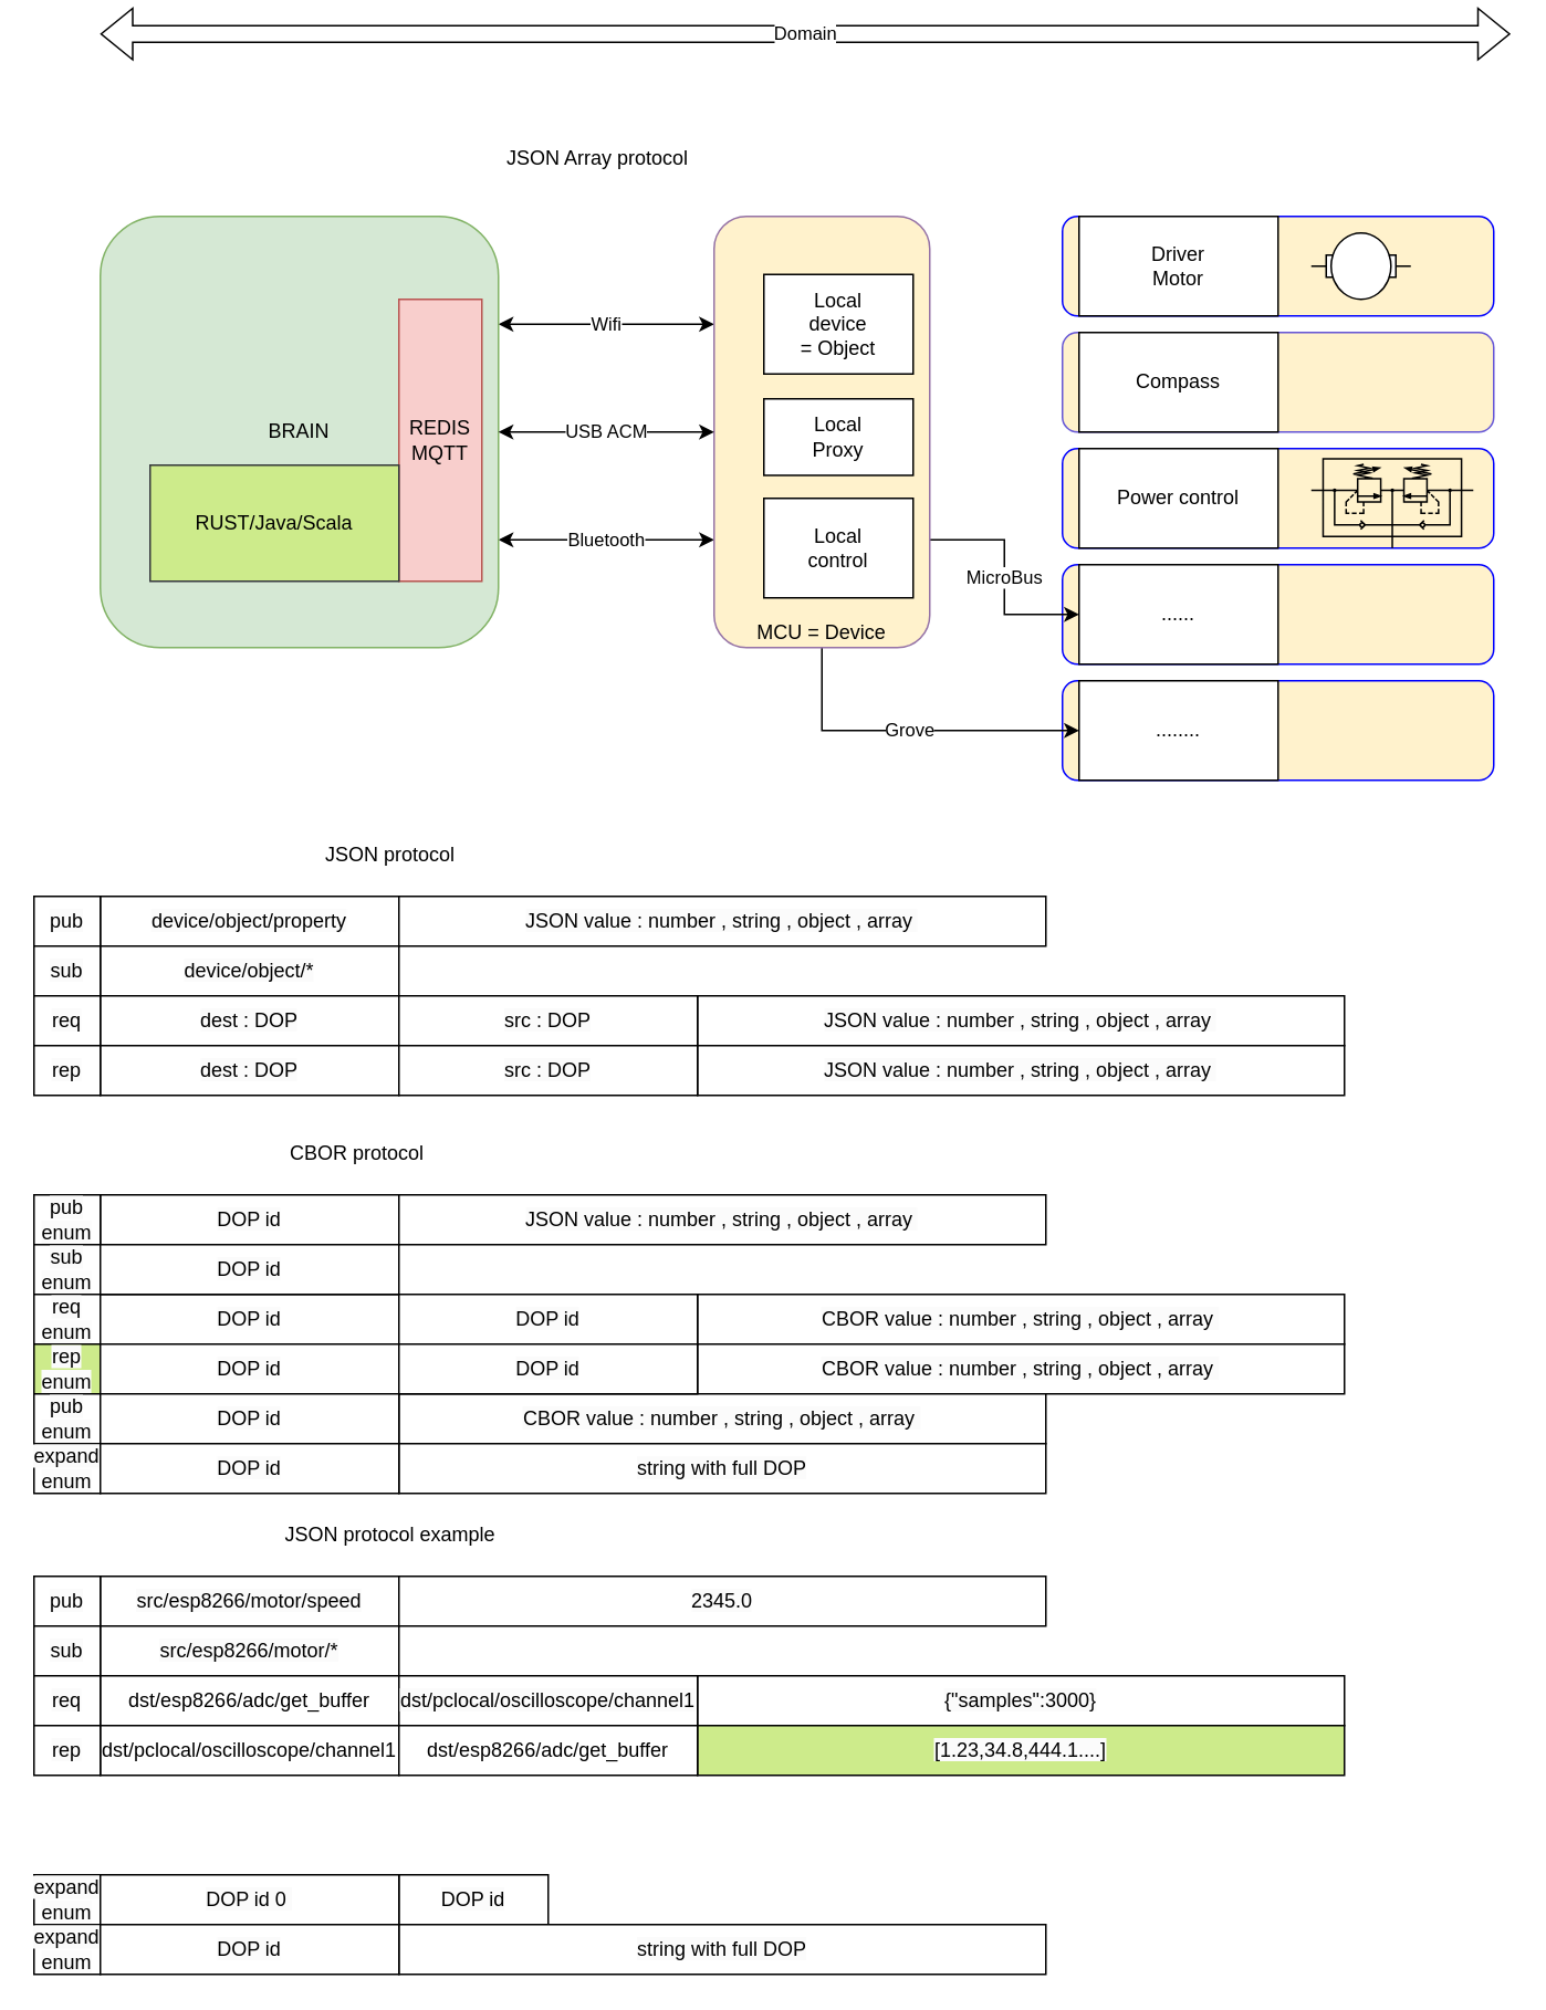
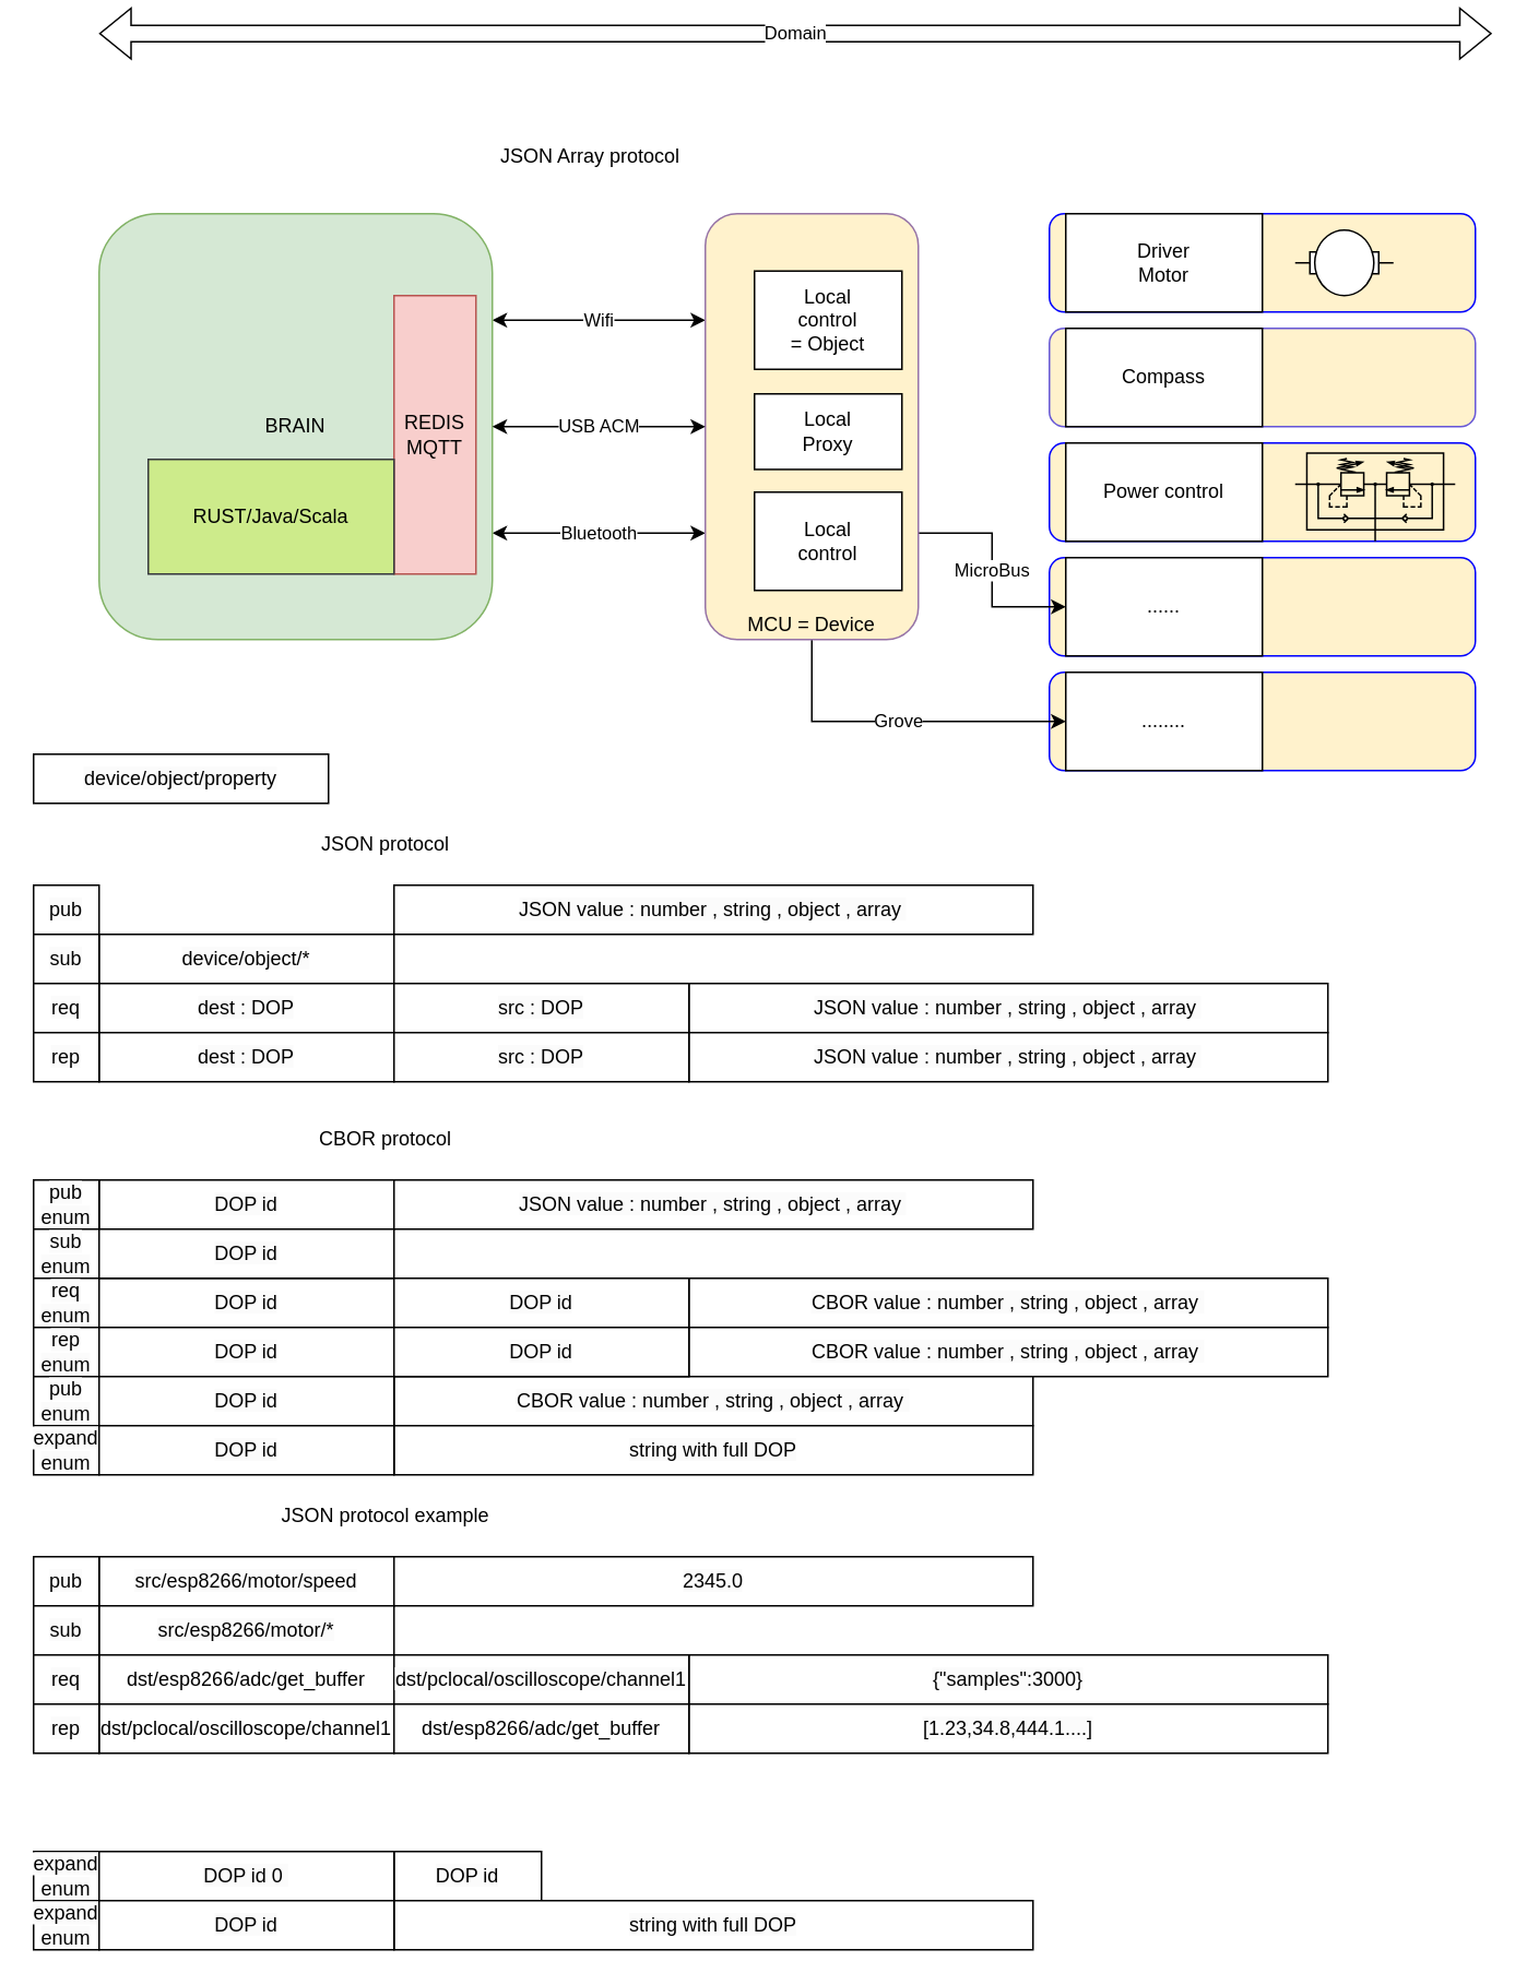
- <mxCell id="26" value="Local&lt;br&gt;device&lt;br&gt;= Object" style="rounded=0;whiteSpace=wrap;html=1;" parent="1" vertex="1"><mxGeometry x="460" y="165" width="90" height="60" as="geometry" /></mxCell>
+ <mxCell id="26" value="Local&lt;br&gt;control&lt;br&gt;= Object" style="rounded=0;whiteSpace=wrap;html=1;" parent="1" vertex="1"><mxGeometry x="460" y="165" width="90" height="60" as="geometry" /></mxCell>
- <mxCell id="31" value="&lt;meta charset=&quot;utf-8&quot;&gt;&lt;span style=&quot;color: rgb(0, 0, 0); font-family: Helvetica; font-size: 12px; font-style: normal; font-variant-ligatures: normal; font-variant-caps: normal; font-weight: 400; letter-spacing: normal; orphans: 2; text-align: center; text-indent: 0px; text-transform: none; widows: 2; word-spacing: 0px; -webkit-text-stroke-width: 0px; background-color: rgb(251, 251, 251); text-decoration-thickness: initial; text-decoration-style: initial; text-decoration-color: initial; float: none; display: inline !important;&quot;&gt;device/object/property&lt;/span&gt;" style="rounded=0;whiteSpace=wrap;html=1;" parent="1" vertex="1"><mxGeometry x="60" y="540" width="180" height="30" as="geometry" /></mxCell>
+ <mxCell id="31" value="&lt;meta charset=&quot;utf-8&quot;&gt;&lt;span style=&quot;color: rgb(0, 0, 0); font-family: Helvetica; font-size: 12px; font-style: normal; font-variant-ligatures: normal; font-variant-caps: normal; font-weight: 400; letter-spacing: normal; orphans: 2; text-align: center; text-indent: 0px; text-transform: none; widows: 2; word-spacing: 0px; -webkit-text-stroke-width: 0px; background-color: rgb(251, 251, 251); text-decoration-thickness: initial; text-decoration-style: initial; text-decoration-color: initial; float: none; display: inline !important;&quot;&gt;device/object/property&lt;/span&gt;" style="rounded=0;whiteSpace=wrap;html=1;" parent="1" vertex="1"><mxGeometry x="20" y="460" width="180" height="30" as="geometry" /></mxCell>
- <mxCell id="44" value="CBOR protocol" style="text;html=1;strokeColor=none;fillColor=none;align=center;verticalAlign=middle;whiteSpace=wrap;rounded=0;" parent="1" vertex="1"><mxGeometry x="90" y="680" width="250" height="30" as="geometry" /></mxCell>
+ <mxCell id="44" value="CBOR protocol" style="text;html=1;strokeColor=none;fillColor=none;align=center;verticalAlign=middle;whiteSpace=wrap;rounded=0;" parent="1" vertex="1"><mxGeometry x="110" y="680" width="250" height="30" as="geometry" /></mxCell>
- <mxCell id="51" value="&lt;span style=&quot;color: rgb(0, 0, 0); font-family: Helvetica; font-size: 12px; font-style: normal; font-variant-ligatures: normal; font-variant-caps: normal; font-weight: 400; letter-spacing: normal; orphans: 2; text-align: center; text-indent: 0px; text-transform: none; widows: 2; word-spacing: 0px; -webkit-text-stroke-width: 0px; background-color: rgb(251, 251, 251); text-decoration-thickness: initial; text-decoration-style: initial; text-decoration-color: initial; float: none; display: inline !important;&quot;&gt;rep&lt;br&gt;enum&lt;br&gt;&lt;/span&gt;" style="rounded=0;whiteSpace=wrap;html=1;fillColor=#cdeb8b;" parent="1" vertex="1"><mxGeometry x="20" y="810" width="40" height="30" as="geometry" /></mxCell>
+ <mxCell id="51" value="&lt;span style=&quot;color: rgb(0, 0, 0); font-family: Helvetica; font-size: 12px; font-style: normal; font-variant-ligatures: normal; font-variant-caps: normal; font-weight: 400; letter-spacing: normal; orphans: 2; text-align: center; text-indent: 0px; text-transform: none; widows: 2; word-spacing: 0px; -webkit-text-stroke-width: 0px; background-color: rgb(251, 251, 251); text-decoration-thickness: initial; text-decoration-style: initial; text-decoration-color: initial; float: none; display: inline !important;&quot;&gt;rep&lt;br&gt;enum&lt;br&gt;&lt;/span&gt;" style="rounded=0;whiteSpace=wrap;html=1;" parent="1" vertex="1"><mxGeometry x="20" y="810" width="40" height="30" as="geometry" /></mxCell>
- <mxCell id="76" value="&lt;span style=&quot;color: rgb(0, 0, 0); font-family: Helvetica; font-size: 12px; font-style: normal; font-variant-ligatures: normal; font-variant-caps: normal; font-weight: 400; letter-spacing: normal; orphans: 2; text-align: center; text-indent: 0px; text-transform: none; widows: 2; word-spacing: 0px; -webkit-text-stroke-width: 0px; background-color: rgb(251, 251, 251); text-decoration-thickness: initial; text-decoration-style: initial; text-decoration-color: initial; float: none; display: inline !important;&quot;&gt;[1.23,34.8,444.1....]&lt;/span&gt;" style="rounded=0;whiteSpace=wrap;html=1;fillColor=#cdeb8b;" parent="1" vertex="1"><mxGeometry x="420" y="1040" width="390" height="30" as="geometry" /></mxCell>
+ <mxCell id="76" value="&lt;span style=&quot;color: rgb(0, 0, 0); font-family: Helvetica; font-size: 12px; font-style: normal; font-variant-ligatures: normal; font-variant-caps: normal; font-weight: 400; letter-spacing: normal; orphans: 2; text-align: center; text-indent: 0px; text-transform: none; widows: 2; word-spacing: 0px; -webkit-text-stroke-width: 0px; background-color: rgb(251, 251, 251); text-decoration-thickness: initial; text-decoration-style: initial; text-decoration-color: initial; float: none; display: inline !important;&quot;&gt;[1.23,34.8,444.1....]&lt;/span&gt;" style="rounded=0;whiteSpace=wrap;html=1;" parent="1" vertex="1"><mxGeometry x="420" y="1040" width="390" height="30" as="geometry" /></mxCell>
